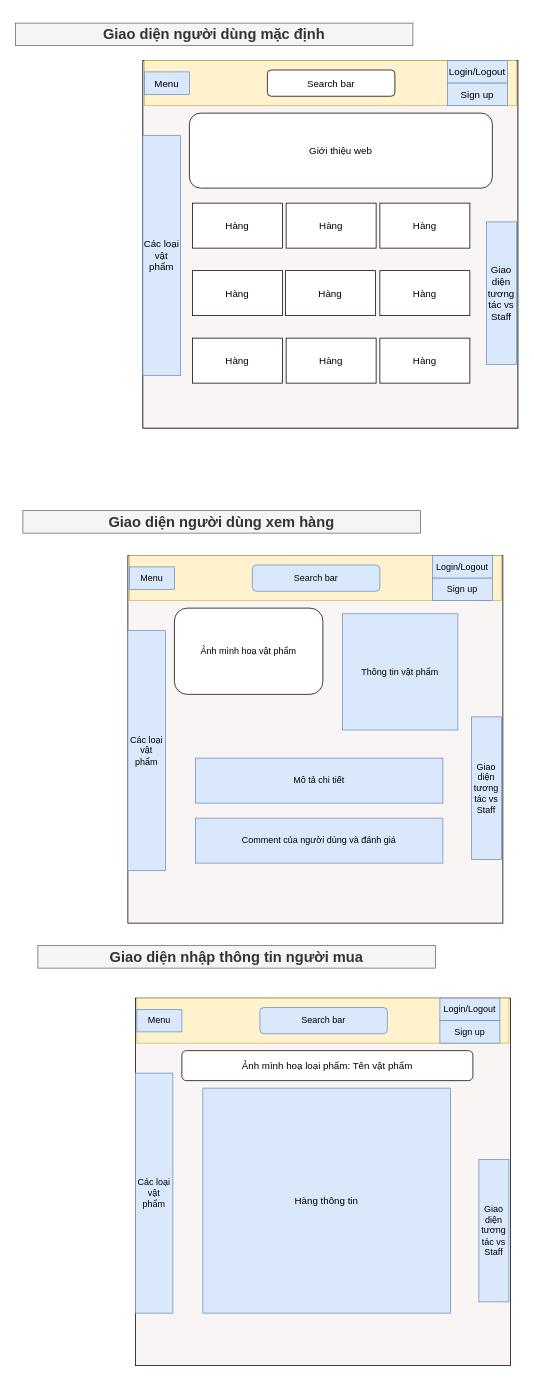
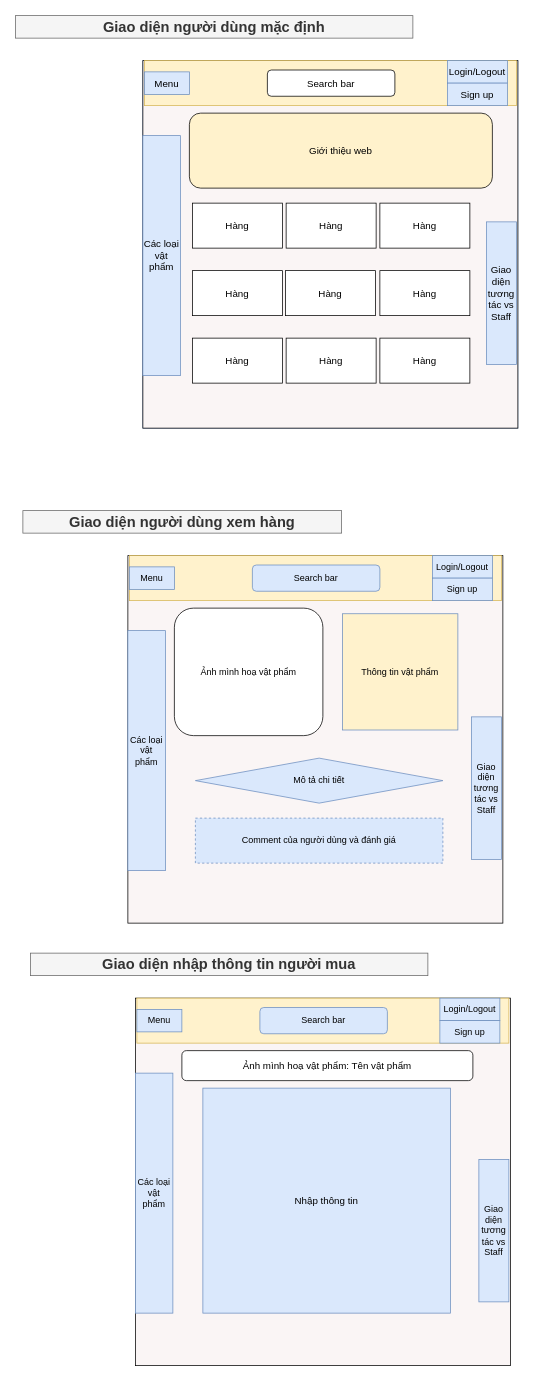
- <mxCell id="21" value="&lt;h2&gt;&lt;font&gt;Giao diện người dùng mặc định&lt;/font&gt;&lt;/h2&gt;" style="text;html=1;align=center;verticalAlign=middle;whiteSpace=wrap;rounded=0;fillColor=#f5f5f5;fontColor=#333333;strokeColor=#666666;fontSize=13;" parent="1" vertex="1"><mxGeometry x="20" y="30" width="530" height="30" as="geometry" /></mxCell>
+ <mxCell id="21" value="&lt;h2&gt;&lt;font&gt;Giao diện người dùng mặc định&lt;/font&gt;&lt;/h2&gt;" style="text;html=1;align=center;verticalAlign=middle;whiteSpace=wrap;rounded=0;fillColor=#f5f5f5;fontColor=#333333;strokeColor=#666666;fontSize=13;" parent="1" vertex="1"><mxGeometry x="20" y="20" width="530" height="30" as="geometry" /></mxCell>
- <mxCell id="10" value="Giới thiệu web" style="rounded=1;whiteSpace=wrap;html=1;fontSize=13;" parent="2" vertex="1"><mxGeometry x="62" y="70" width="404" height="100" as="geometry" /></mxCell>
+ <mxCell id="10" value="Giới thiệu web" style="rounded=1;whiteSpace=wrap;html=1;fontSize=13;fillColor=#fff2cc;" parent="2" vertex="1"><mxGeometry x="62" y="70" width="404" height="100" as="geometry" /></mxCell>
- <mxCell id="22" value="&lt;h2&gt;&lt;font&gt;Giao diện người dùng xem hàng&lt;/font&gt;&lt;/h2&gt;" style="text;html=1;align=center;verticalAlign=middle;whiteSpace=wrap;rounded=0;fillColor=#f5f5f5;fontColor=#333333;strokeColor=#666666;fontSize=13;" parent="1" vertex="1"><mxGeometry x="30" y="680" width="530" height="30" as="geometry" /></mxCell>
+ <mxCell id="22" value="&lt;h2&gt;&lt;font&gt;Giao diện người dùng xem hàng&lt;/font&gt;&lt;/h2&gt;" style="text;html=1;align=center;verticalAlign=middle;whiteSpace=wrap;rounded=0;fillColor=#f5f5f5;fontColor=#333333;strokeColor=#666666;fontSize=13;" parent="1" vertex="1"><mxGeometry x="30" y="680" width="425" height="30" as="geometry" /></mxCell>
- <mxCell id="31" value="Ảnh mình hoạ vật phẩm" style="rounded=1;whiteSpace=wrap;html=1;movable=0;resizable=0;rotatable=0;deletable=0;editable=0;locked=1;connectable=0;" parent="23" vertex="1"><mxGeometry x="62" y="70" width="198" height="115" as="geometry" /></mxCell>
+ <mxCell id="31" value="Ảnh mình hoạ vật phẩm" style="rounded=1;whiteSpace=wrap;html=1;movable=0;resizable=0;rotatable=0;deletable=0;editable=0;locked=1;connectable=0;" parent="23" vertex="1"><mxGeometry x="62" y="70" width="198" height="170" as="geometry" /></mxCell>
- <mxCell id="32" value="Thông tin vật phẩm" style="rounded=0;whiteSpace=wrap;html=1;fillColor=#dae8fc;strokeColor=#6c8ebf;movable=0;resizable=0;rotatable=0;deletable=0;editable=0;locked=1;connectable=0;" parent="23" vertex="1"><mxGeometry x="286" y="77.5" width="154" height="155" as="geometry" /></mxCell>
+ <mxCell id="32" value="Thông tin vật phẩm" style="rounded=0;whiteSpace=wrap;html=1;fillColor=#fff2cc;strokeColor=#6c8ebf;movable=0;resizable=0;rotatable=0;deletable=0;editable=0;locked=1;connectable=0;" parent="23" vertex="1"><mxGeometry x="286" y="77.5" width="154" height="155" as="geometry" /></mxCell>
- <mxCell id="33" value="Mô tả chi tiết" style="rounded=0;whiteSpace=wrap;html=1;fillColor=#dae8fc;strokeColor=#6c8ebf;movable=0;resizable=0;rotatable=0;deletable=0;editable=0;locked=1;connectable=0;" parent="23" vertex="1"><mxGeometry x="90" y="270" width="330" height="60" as="geometry" /></mxCell>
+ <mxCell id="33" value="Mô tả chi tiết" style="rhombus;whiteSpace=wrap;html=1;fillColor=#dae8fc;strokeColor=#6c8ebf;movable=0;resizable=0;rotatable=0;deletable=0;editable=0;locked=1;connectable=0;" parent="23" vertex="1"><mxGeometry x="90" y="270" width="330" height="60" as="geometry" /></mxCell>
- <mxCell id="35" value="Comment của người dùng và đánh giá" style="rounded=0;whiteSpace=wrap;html=1;fillColor=#dae8fc;strokeColor=#6c8ebf;movable=0;resizable=0;rotatable=0;deletable=0;editable=0;locked=1;connectable=0;" parent="23" vertex="1"><mxGeometry x="90" y="350" width="330" height="60" as="geometry" /></mxCell>
+ <mxCell id="35" value="Comment của người dùng và đánh giá" style="rounded=0;whiteSpace=wrap;html=1;fillColor=#dae8fc;strokeColor=#6c8ebf;movable=0;resizable=0;rotatable=0;deletable=0;editable=0;locked=1;connectable=0;dashed=1;" parent="23" vertex="1"><mxGeometry x="90" y="350" width="330" height="60" as="geometry" /></mxCell>
- <mxCell id="36" value="&lt;h2&gt;&lt;font&gt;Giao diện nhập thông tin người mua&lt;/font&gt;&lt;/h2&gt;" style="text;html=1;align=center;verticalAlign=middle;whiteSpace=wrap;rounded=0;fillColor=#f5f5f5;fontColor=#333333;strokeColor=#666666;fontSize=13;" vertex="1" parent="1"><mxGeometry x="50" y="1260" width="530" height="30" as="geometry" /></mxCell>
+ <mxCell id="36" value="&lt;h2&gt;&lt;font&gt;Giao diện nhập thông tin người mua&lt;/font&gt;&lt;/h2&gt;" style="text;html=1;align=center;verticalAlign=middle;whiteSpace=wrap;rounded=0;fillColor=#f5f5f5;fontColor=#333333;strokeColor=#666666;fontSize=13;" vertex="1" parent="1"><mxGeometry x="40" y="1270" width="530" height="30" as="geometry" /></mxCell>
- <mxCell id="45" value="Ảnh mình hoạ loại phẩm: Tên vật phẩm" style="rounded=1;whiteSpace=wrap;html=1;movable=1;resizable=1;rotatable=1;deletable=1;editable=1;locked=0;connectable=1;fontSize=13;" vertex="1" parent="37"><mxGeometry x="62" y="70" width="388" height="40" as="geometry" /></mxCell>
+ <mxCell id="45" value="Ảnh mình hoạ vật phẩm: Tên vật phẩm" style="rounded=1;whiteSpace=wrap;html=1;movable=1;resizable=1;rotatable=1;deletable=1;editable=1;locked=0;connectable=1;fontSize=13;" vertex="1" parent="37"><mxGeometry x="62" y="70" width="388" height="40" as="geometry" /></mxCell>
- <mxCell id="46" value="Hàng thông tin" style="rounded=0;whiteSpace=wrap;html=1;fillColor=#dae8fc;strokeColor=#6c8ebf;movable=1;resizable=1;rotatable=1;deletable=1;editable=1;locked=0;connectable=1;fontSize=13;" vertex="1" parent="37"><mxGeometry x="90" y="120" width="330" height="300" as="geometry" /></mxCell>
+ <mxCell id="46" value="Nhập thông tin" style="rounded=0;whiteSpace=wrap;html=1;fillColor=#dae8fc;strokeColor=#6c8ebf;movable=1;resizable=1;rotatable=1;deletable=1;editable=1;locked=0;connectable=1;fontSize=13;" vertex="1" parent="37"><mxGeometry x="90" y="120" width="330" height="300" as="geometry" /></mxCell>
